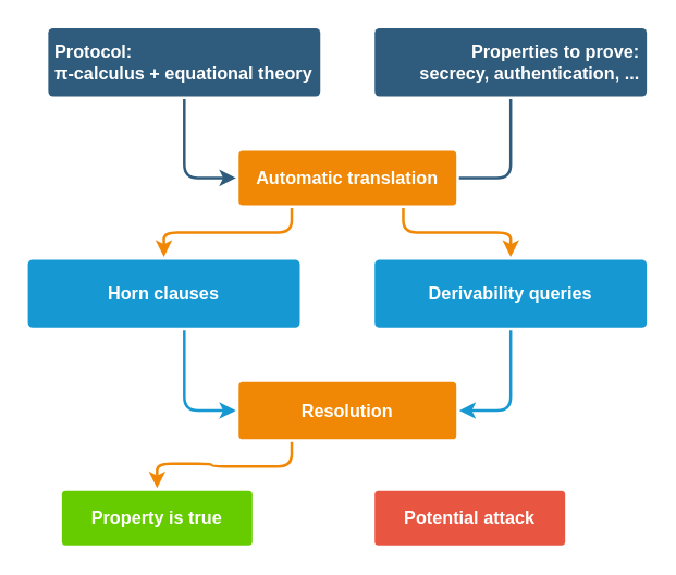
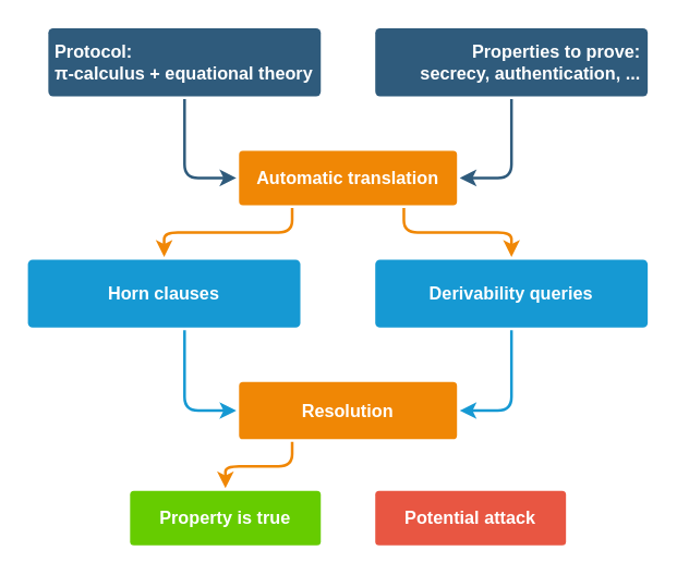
- <mxCell id="9" style="edgeStyle=orthogonalEdgeStyle;rounded=1;orthogonalLoop=1;jettySize=auto;html=1;fontSize=13;strokeColor=#2F5B7C;entryX=1;entryY=0.5;entryDx=0;entryDy=0;strokeWidth=2;endArrow=none;" edge="1" parent="1" source="10" target="8"><mxGeometry relative="1" as="geometry"><mxPoint x="465" y="120" as="targetPoint" /><Array as="points"><mxPoint x="375" y="130" /></Array></mxGeometry></mxCell>
+ <mxCell id="9" style="edgeStyle=orthogonalEdgeStyle;rounded=1;orthogonalLoop=1;jettySize=auto;html=1;fontSize=13;strokeColor=#2F5B7C;entryX=1;entryY=0.5;entryDx=0;entryDy=0;strokeWidth=2;" edge="1" parent="1" source="10" target="8"><mxGeometry relative="1" as="geometry"><mxPoint x="465" y="120" as="targetPoint" /><Array as="points"><mxPoint x="375" y="130" /></Array></mxGeometry></mxCell>
- <mxCell id="16" value="Property is true" style="rounded=1;whiteSpace=wrap;html=1;shadow=0;labelBackgroundColor=none;strokeColor=none;strokeWidth=3;fontFamily=Helvetica;fontSize=13;fontColor=#FFFFFF;align=center;spacing=5;fontStyle=1;arcSize=7;perimeterSpacing=2;fillColor=#66CC00;" vertex="1" parent="1"><mxGeometry x="45" y="360" width="140" height="40" as="geometry" /></mxCell>
+ <mxCell id="16" value="Property is true" style="rounded=1;whiteSpace=wrap;html=1;shadow=0;labelBackgroundColor=none;strokeColor=none;strokeWidth=3;fontFamily=Helvetica;fontSize=13;fontColor=#FFFFFF;align=center;spacing=5;fontStyle=1;arcSize=7;perimeterSpacing=2;fillColor=#66CC00;" vertex="1" parent="1"><mxGeometry x="95" y="360" width="140" height="40" as="geometry" /></mxCell>
